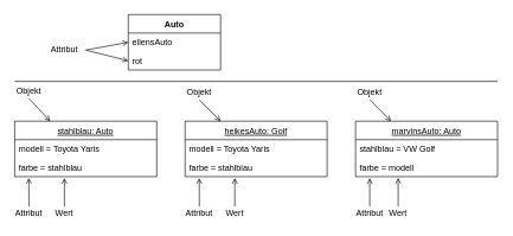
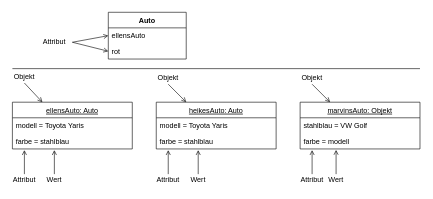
- <mxCell id="5" value="stahlblau: Auto" style="swimlane;fontStyle=4;align=center;verticalAlign=top;childLayout=stackLayout;horizontal=1;startSize=26;horizontalStack=0;resizeParent=1;resizeParentMax=0;resizeLast=0;collapsible=1;marginBottom=0;" parent="1" vertex="1"><mxGeometry x="20" y="170" width="200" height="78" as="geometry" /></mxCell>
+ <mxCell id="5" value="ellensAuto: Auto" style="swimlane;fontStyle=4;align=center;verticalAlign=top;childLayout=stackLayout;horizontal=1;startSize=26;horizontalStack=0;resizeParent=1;resizeParentMax=0;resizeLast=0;collapsible=1;marginBottom=0;" parent="1" vertex="1"><mxGeometry x="20" y="170" width="200" height="78" as="geometry" /></mxCell>
- <mxCell id="9" value="heikesAuto: Golf" style="swimlane;fontStyle=4;align=center;verticalAlign=top;childLayout=stackLayout;horizontal=1;startSize=26;horizontalStack=0;resizeParent=1;resizeParentMax=0;resizeLast=0;collapsible=1;marginBottom=0;" vertex="1" parent="1"><mxGeometry x="260" y="170" width="200" height="78" as="geometry" /></mxCell>
+ <mxCell id="9" value="heikesAuto: Auto" style="swimlane;fontStyle=4;align=center;verticalAlign=top;childLayout=stackLayout;horizontal=1;startSize=26;horizontalStack=0;resizeParent=1;resizeParentMax=0;resizeLast=0;collapsible=1;marginBottom=0;" vertex="1" parent="1"><mxGeometry x="260" y="170" width="200" height="78" as="geometry" /></mxCell>
- <mxCell id="12" value="marvinsAuto: Auto" style="swimlane;fontStyle=4;align=center;verticalAlign=top;childLayout=stackLayout;horizontal=1;startSize=26;horizontalStack=0;resizeParent=1;resizeParentMax=0;resizeLast=0;collapsible=1;marginBottom=0;" vertex="1" parent="1"><mxGeometry x="500" y="170" width="200" height="78" as="geometry" /></mxCell>
+ <mxCell id="12" value="marvinsAuto: Objekt" style="swimlane;fontStyle=4;align=center;verticalAlign=top;childLayout=stackLayout;horizontal=1;startSize=26;horizontalStack=0;resizeParent=1;resizeParentMax=0;resizeLast=0;collapsible=1;marginBottom=0;" vertex="1" parent="1"><mxGeometry x="500" y="170" width="200" height="78" as="geometry" /></mxCell>
